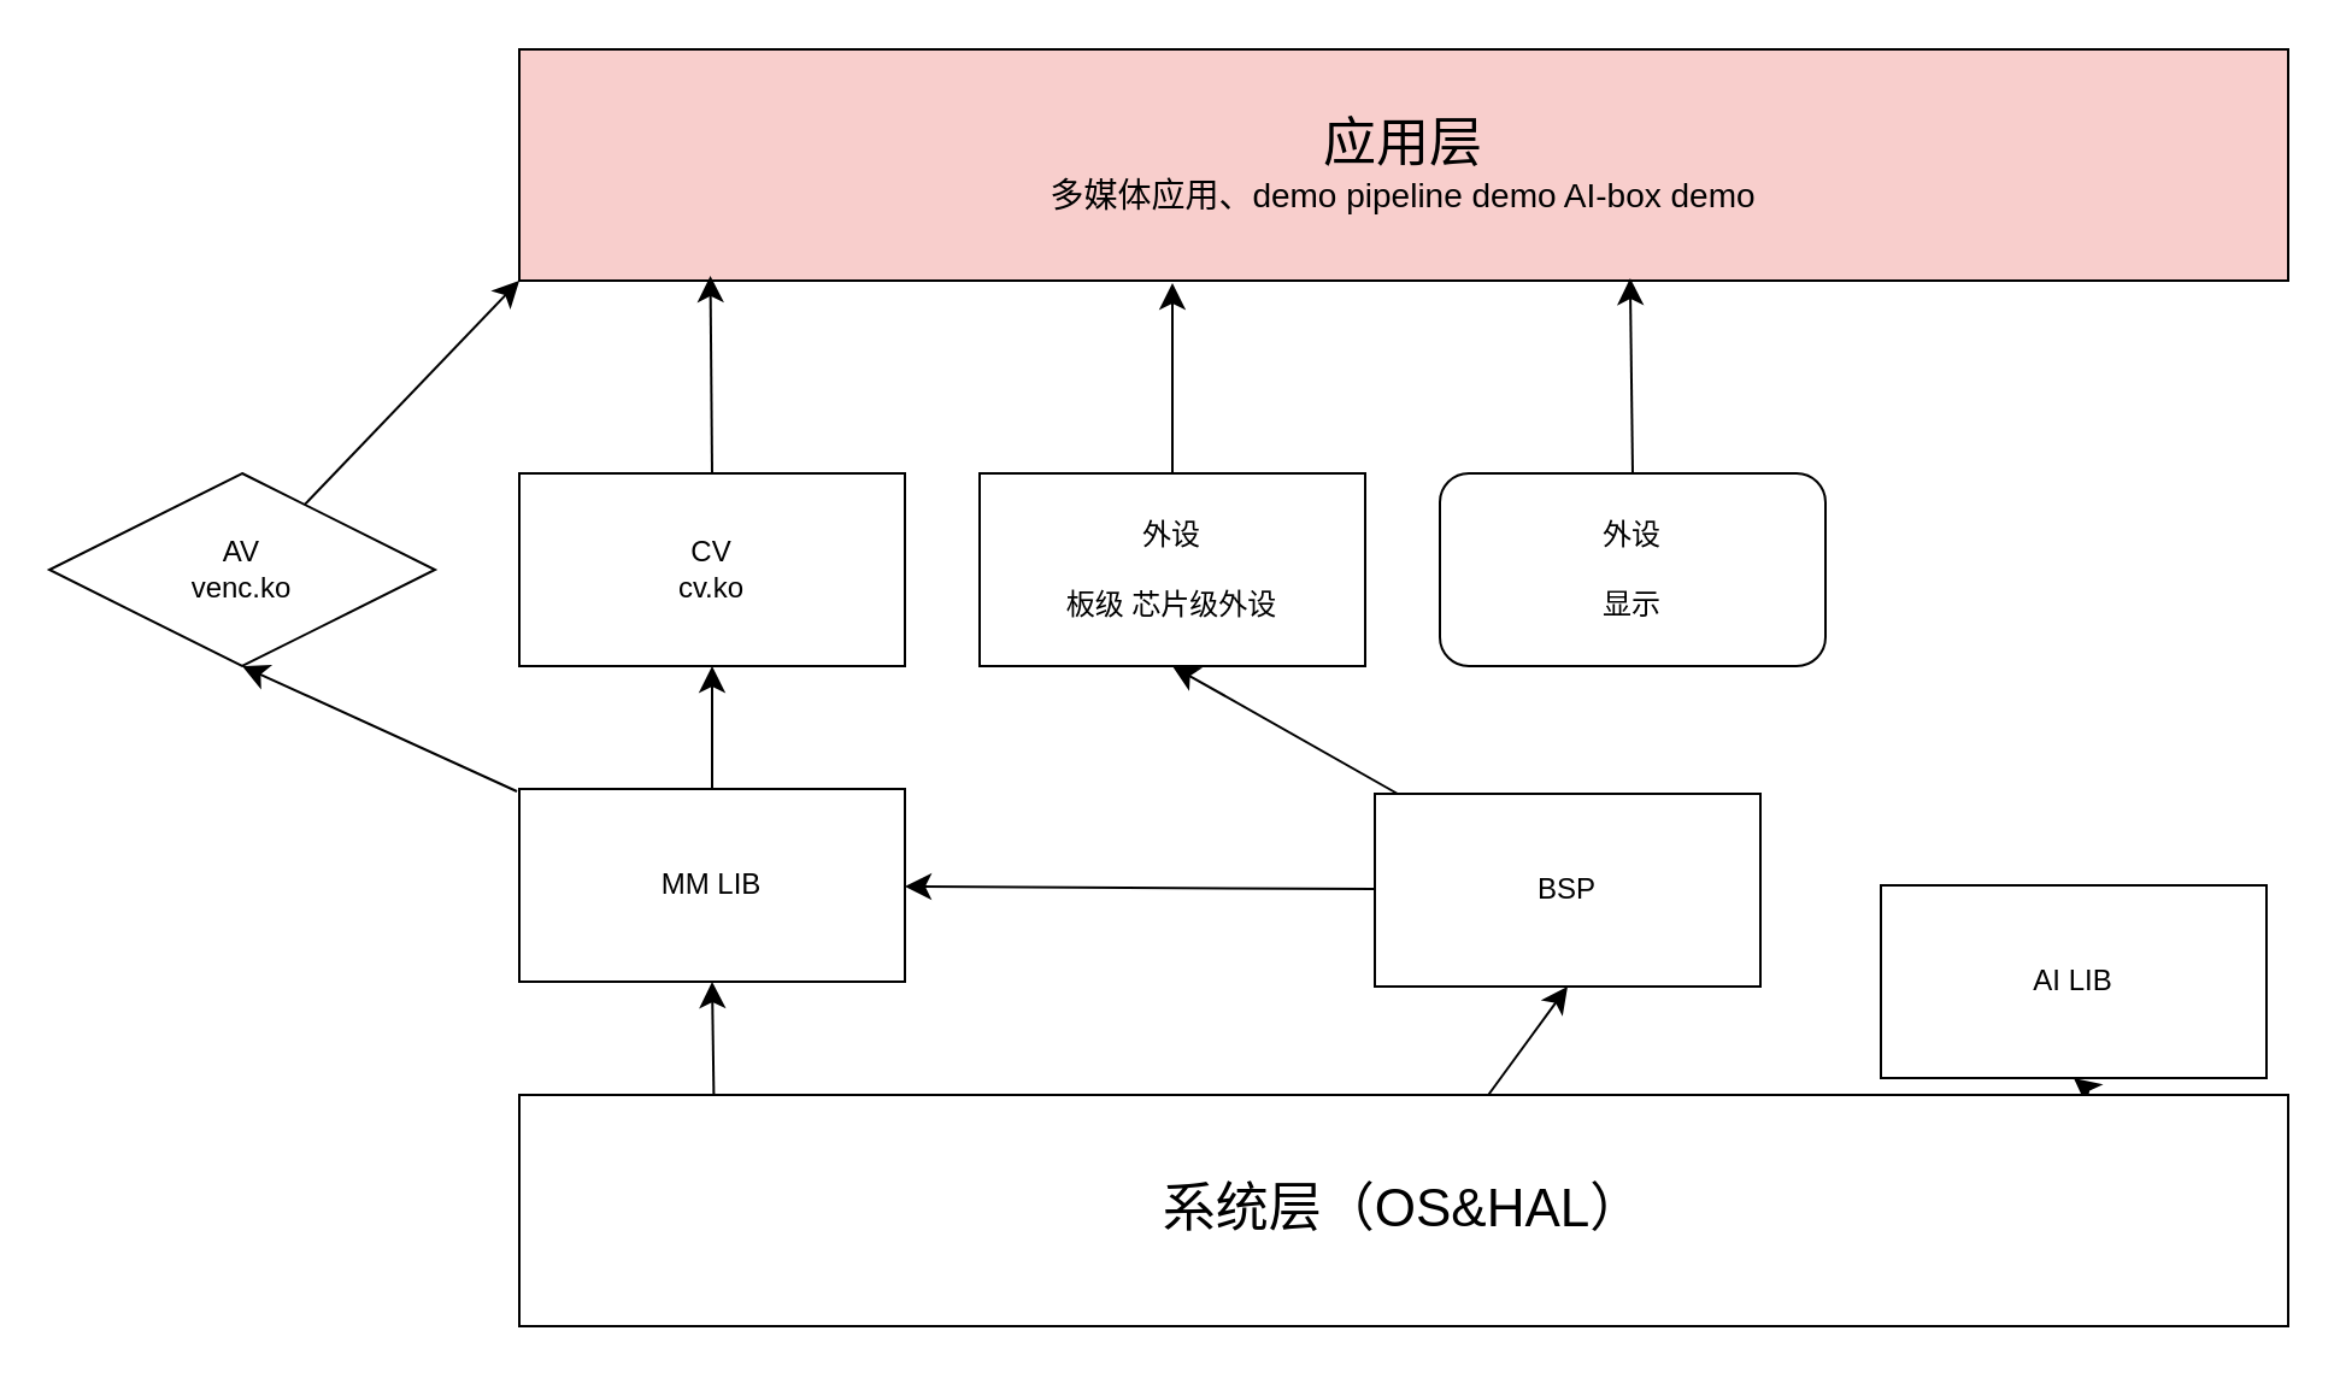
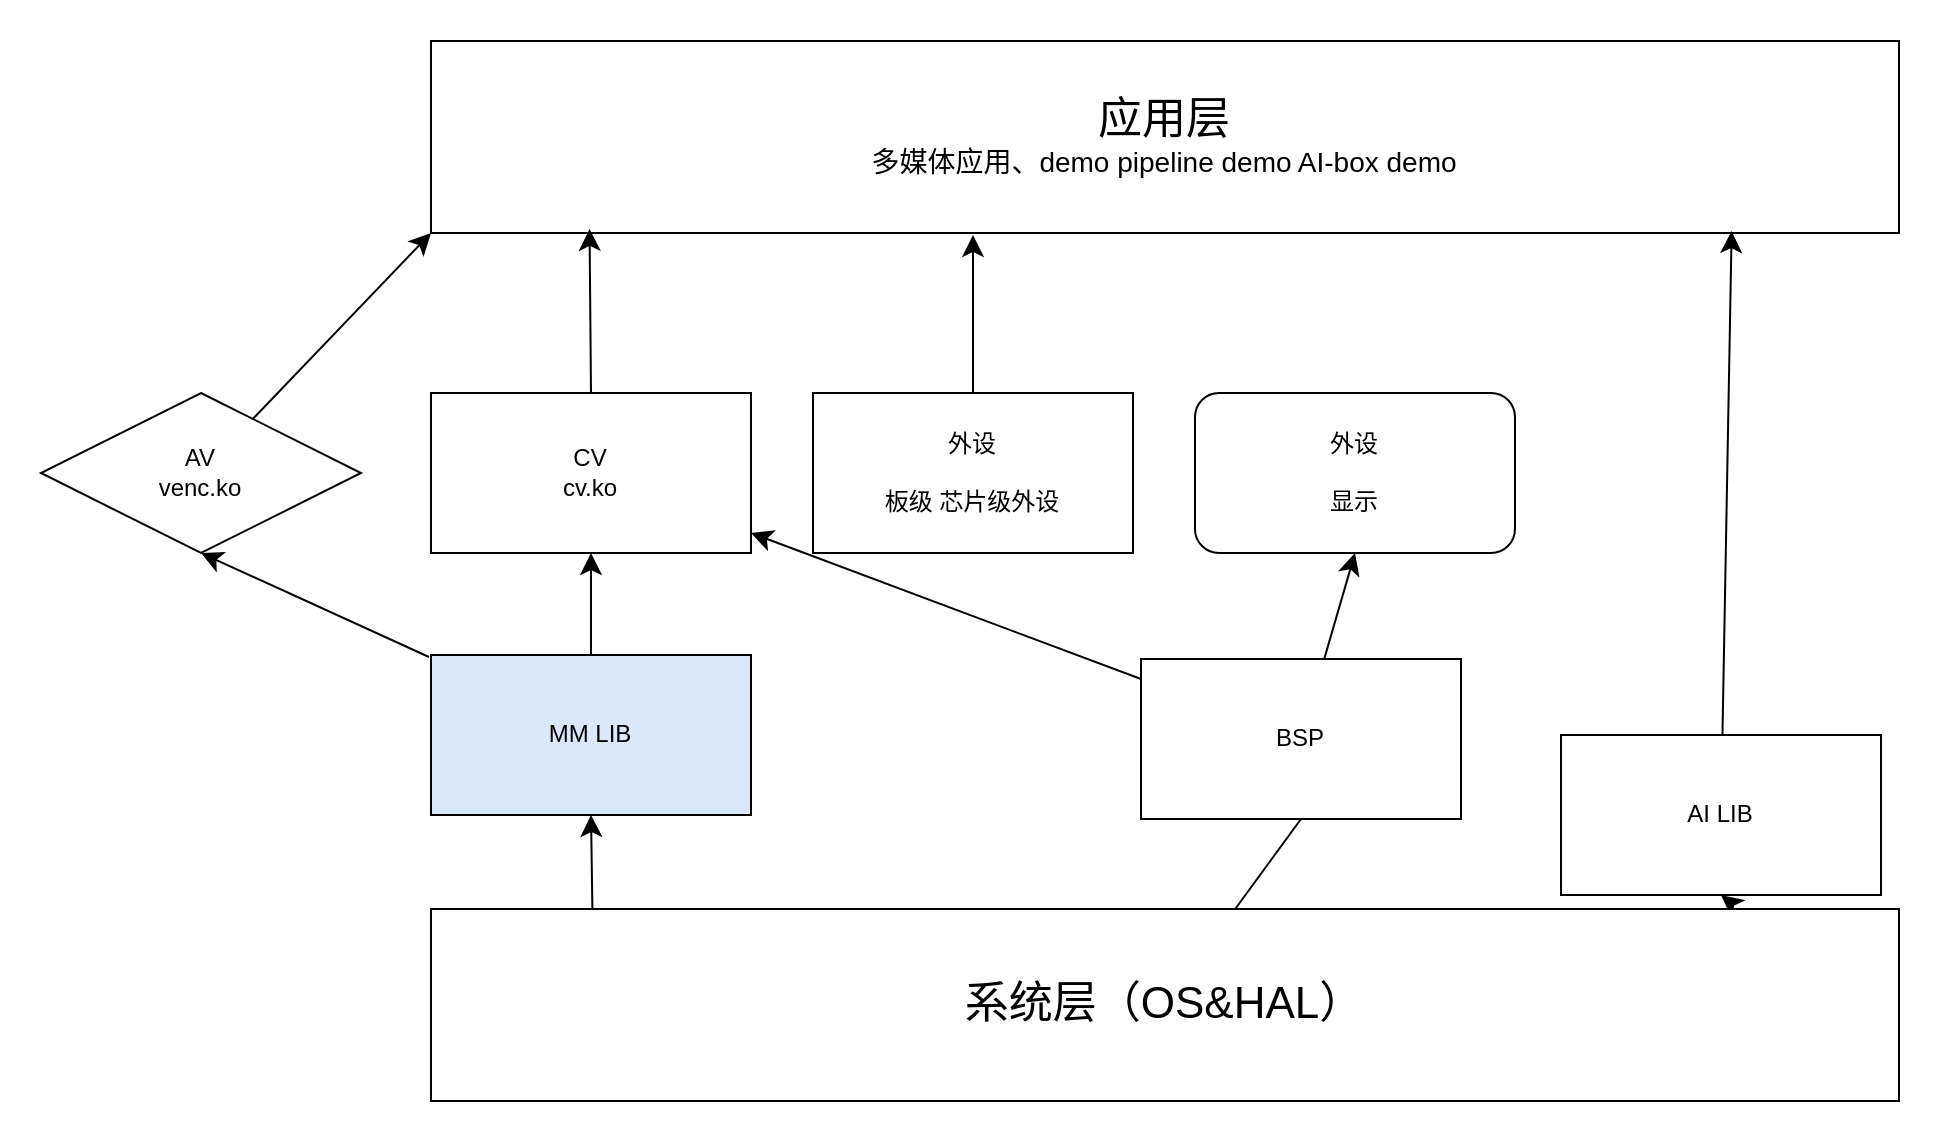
- <mxCell id="19" value="&lt;div&gt;&lt;font style=&quot;font-size: 22px;&quot;&gt;应用层&lt;/font&gt;&lt;/div&gt;&lt;div style=&quot;font-size: 14px;&quot;&gt;&lt;font style=&quot;font-size: 14px;&quot;&gt;多媒体应用、demo pipeline demo AI-box demo &lt;br&gt;&lt;/font&gt;&lt;/div&gt;" style="rounded=0;whiteSpace=wrap;html=1;fillColor=#f8cecc;" vertex="1" parent="1"><mxGeometry x="215" y="20" width="734" height="96" as="geometry" /></mxCell>
+ <mxCell id="19" value="&lt;div&gt;&lt;font style=&quot;font-size: 22px;&quot;&gt;应用层&lt;/font&gt;&lt;/div&gt;&lt;div style=&quot;font-size: 14px;&quot;&gt;&lt;font style=&quot;font-size: 14px;&quot;&gt;多媒体应用、demo pipeline demo AI-box demo &lt;br&gt;&lt;/font&gt;&lt;/div&gt;" style="rounded=0;whiteSpace=wrap;html=1;" vertex="1" parent="1"><mxGeometry x="215" y="20" width="734" height="96" as="geometry" /></mxCell>
- <mxCell id="21" style="edgeStyle=none;curved=1;rounded=0;orthogonalLoop=1;jettySize=auto;html=1;exitX=0.5;exitY=0;exitDx=0;exitDy=0;entryX=0.628;entryY=0.99;entryDx=0;entryDy=0;entryPerimeter=0;fontSize=12;startSize=8;endSize=8;" edge="1" parent="1" source="18" target="19"><mxGeometry relative="1" as="geometry" /></mxCell>
+ <mxCell id="20" style="edgeStyle=none;curved=1;rounded=0;orthogonalLoop=1;jettySize=auto;html=1;entryX=0.886;entryY=0.99;entryDx=0;entryDy=0;entryPerimeter=0;fontSize=12;startSize=8;endSize=8;" edge="1" parent="1" source="12" target="19"><mxGeometry relative="1" as="geometry" /></mxCell>
- <mxCell id="10" style="edgeStyle=none;curved=1;rounded=0;orthogonalLoop=1;jettySize=auto;html=1;entryX=0.5;entryY=1;entryDx=0;entryDy=0;fontSize=12;startSize=8;endSize=8;" edge="1" parent="1" source="11" target="17"><mxGeometry relative="1" as="geometry" /></mxCell>
+ <mxCell id="10" style="edgeStyle=none;curved=1;rounded=0;orthogonalLoop=1;jettySize=auto;html=1;fontSize=12;startSize=8;endSize=8;" edge="1" parent="1" source="11" target="13"><mxGeometry relative="1" as="geometry" /></mxCell>
- <mxCell id="4" value="MM LIB" style="rounded=0;whiteSpace=wrap;html=1;" vertex="1" parent="1"><mxGeometry x="215" y="327" width="160" height="80" as="geometry" /></mxCell>
+ <mxCell id="4" value="MM LIB" style="rounded=0;whiteSpace=wrap;html=1;fillColor=#dae8fc;" vertex="1" parent="1"><mxGeometry x="215" y="327" width="160" height="80" as="geometry" /></mxCell>
- <mxCell id="9" style="edgeStyle=none;curved=1;rounded=0;orthogonalLoop=1;jettySize=auto;html=1;fontSize=12;startSize=8;endSize=8;" edge="1" parent="1" source="11" target="4"><mxGeometry relative="1" as="geometry" /></mxCell>
+ <mxCell id="9" style="edgeStyle=none;curved=1;rounded=0;orthogonalLoop=1;jettySize=auto;html=1;entryX=0.5;entryY=1;entryDx=0;entryDy=0;fontSize=12;startSize=8;endSize=8;" edge="1" parent="1" source="11" target="18"><mxGeometry relative="1" as="geometry" /></mxCell>
- <mxCell id="6" style="edgeStyle=none;curved=1;rounded=0;orthogonalLoop=1;jettySize=auto;html=1;entryX=0.5;entryY=1;entryDx=0;entryDy=0;fontSize=12;startSize=8;endSize=8;" edge="1" parent="1" source="8" target="11"><mxGeometry relative="1" as="geometry" /></mxCell>
+ <mxCell id="6" style="edgeStyle=none;curved=1;rounded=0;orthogonalLoop=1;jettySize=auto;html=1;entryX=0.5;entryY=1;entryDx=0;entryDy=0;fontSize=12;startSize=8;endSize=8;endArrow=none;" edge="1" parent="1" source="8" target="11"><mxGeometry relative="1" as="geometry" /></mxCell>
